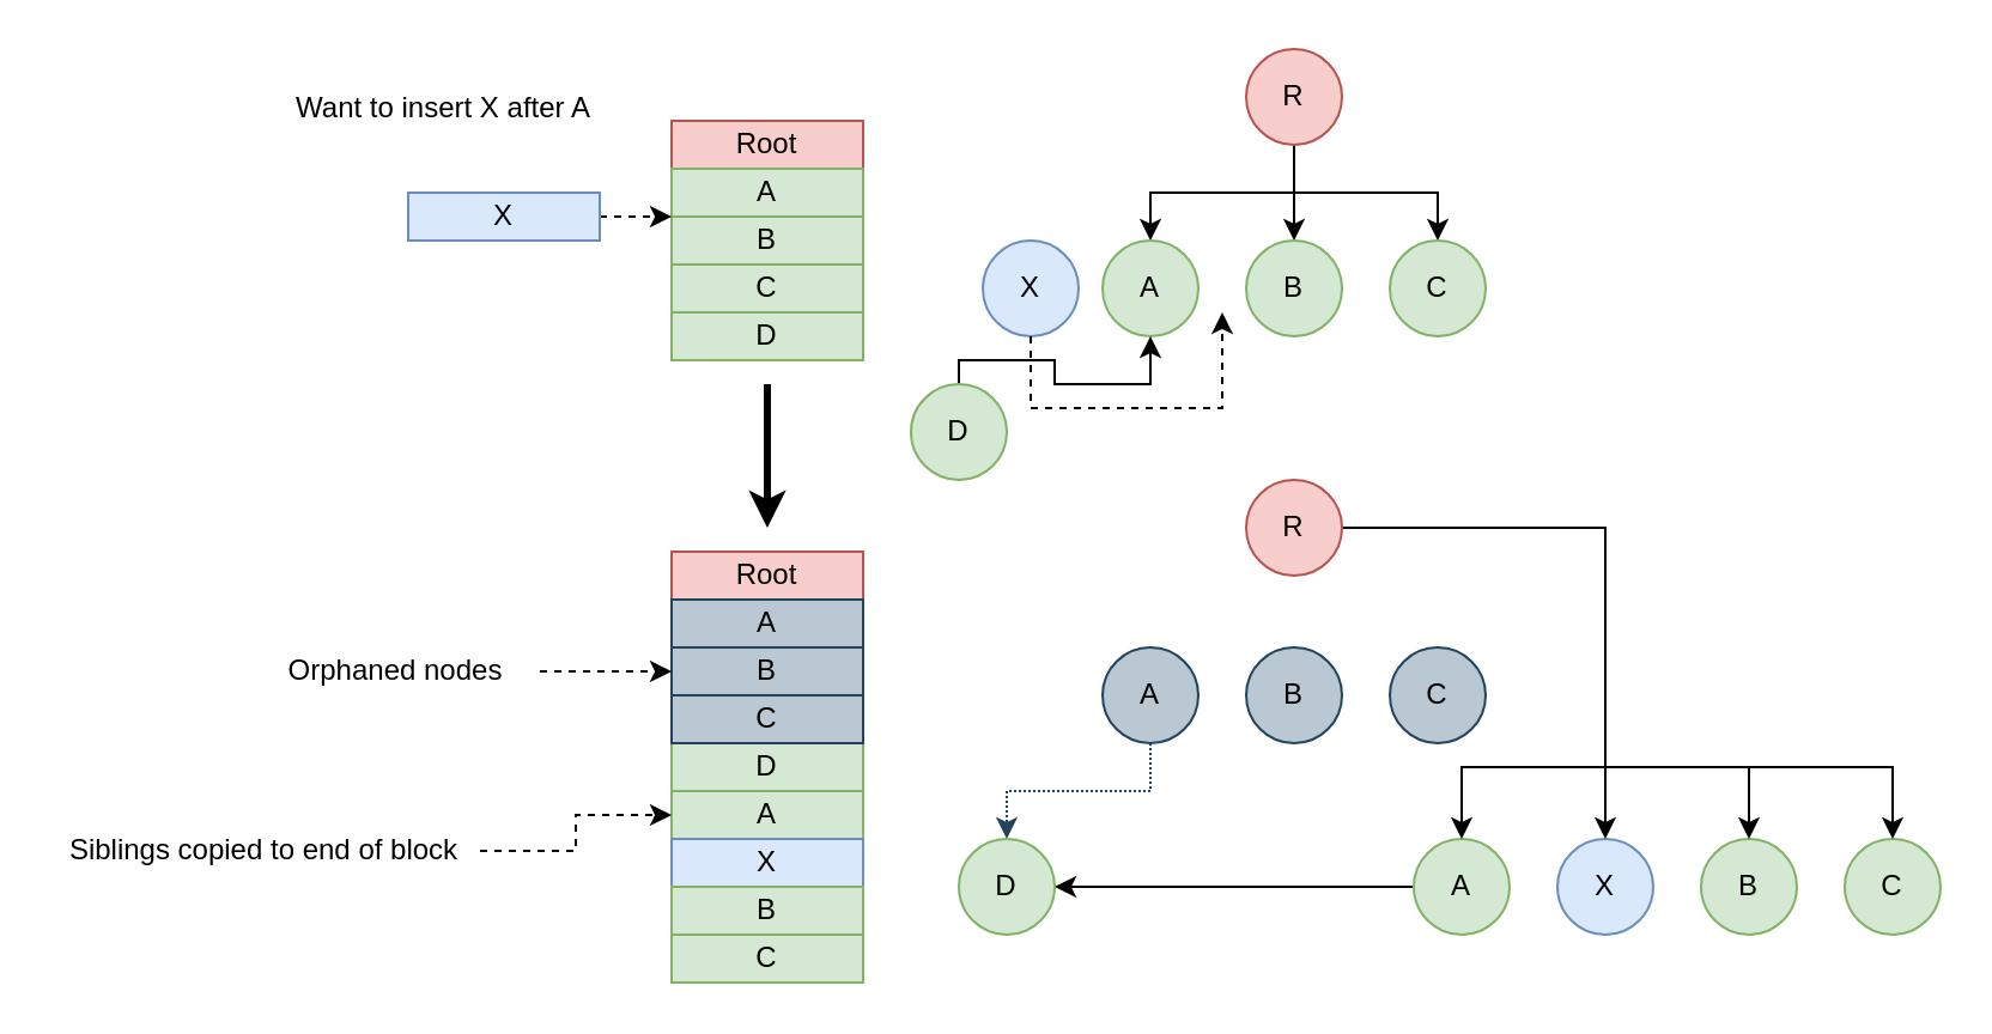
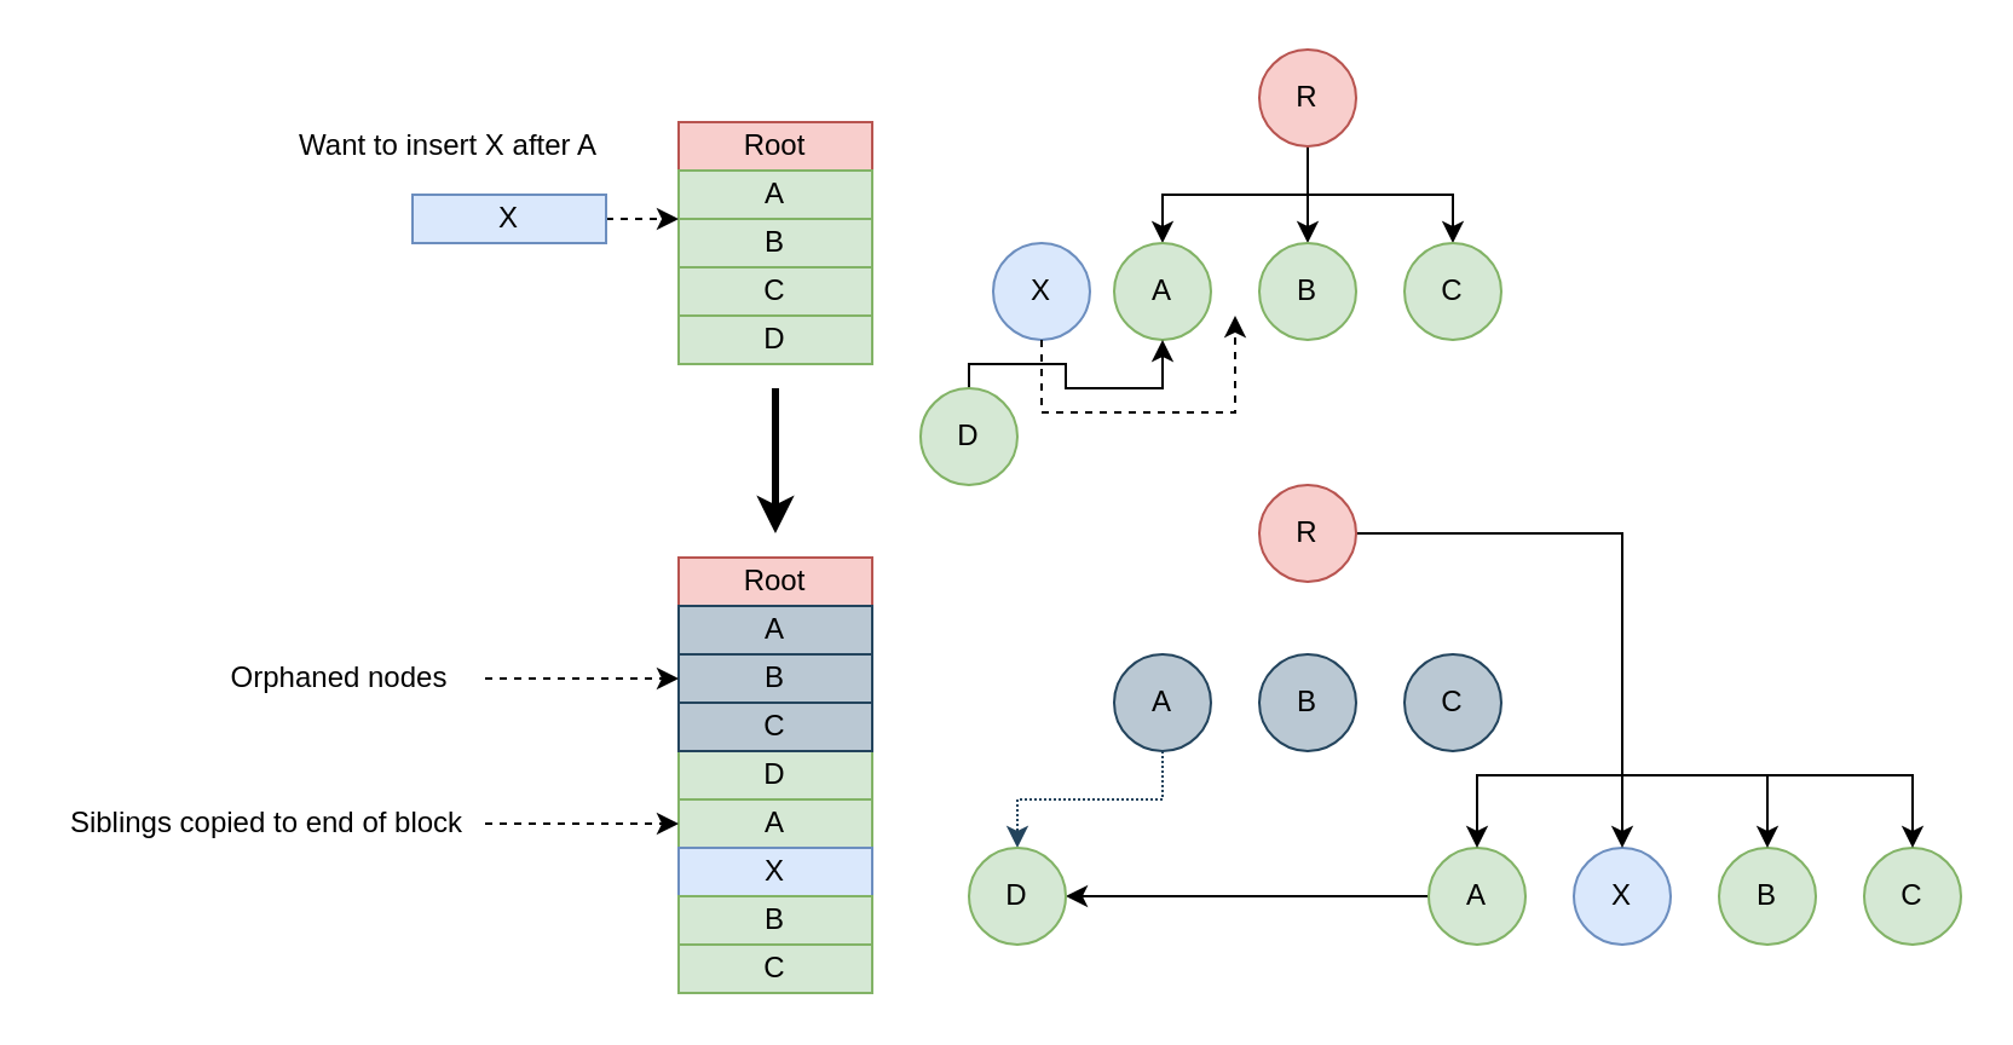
- <mxCell id="42" value="Want to insert X after A" style="text;html=1;strokeColor=none;fillColor=none;align=center;verticalAlign=middle;whiteSpace=wrap;rounded=0;" vertex="1" parent="1"><mxGeometry x="100" y="35" width="170" height="20" as="geometry" /></mxCell>
+ <mxCell id="42" value="Want to insert X after A" style="text;html=1;strokeColor=none;fillColor=none;align=center;verticalAlign=middle;whiteSpace=wrap;rounded=0;" vertex="1" parent="1"><mxGeometry x="100" y="50" width="170" height="20" as="geometry" /></mxCell>
- <mxCell id="49" value="Orphaned nodes" style="text;html=1;strokeColor=none;fillColor=none;align=center;verticalAlign=middle;whiteSpace=wrap;rounded=0;" vertex="1" parent="1"><mxGeometry x="105" y="270" width="120" height="20" as="geometry" /></mxCell>
+ <mxCell id="49" value="Orphaned nodes" style="text;html=1;strokeColor=none;fillColor=none;align=center;verticalAlign=middle;whiteSpace=wrap;rounded=0;" vertex="1" parent="1"><mxGeometry x="80" y="270" width="120" height="20" as="geometry" /></mxCell>
- <mxCell id="47" value="Siblings copied to end of block" style="text;html=1;strokeColor=none;fillColor=none;align=center;verticalAlign=middle;whiteSpace=wrap;rounded=0;" vertex="1" parent="1"><mxGeometry x="20" y="345" width="180" height="20" as="geometry" /></mxCell>
+ <mxCell id="47" value="Siblings copied to end of block" style="text;html=1;strokeColor=none;fillColor=none;align=center;verticalAlign=middle;whiteSpace=wrap;rounded=0;" vertex="1" parent="1"><mxGeometry x="20" y="330" width="180" height="20" as="geometry" /></mxCell>
